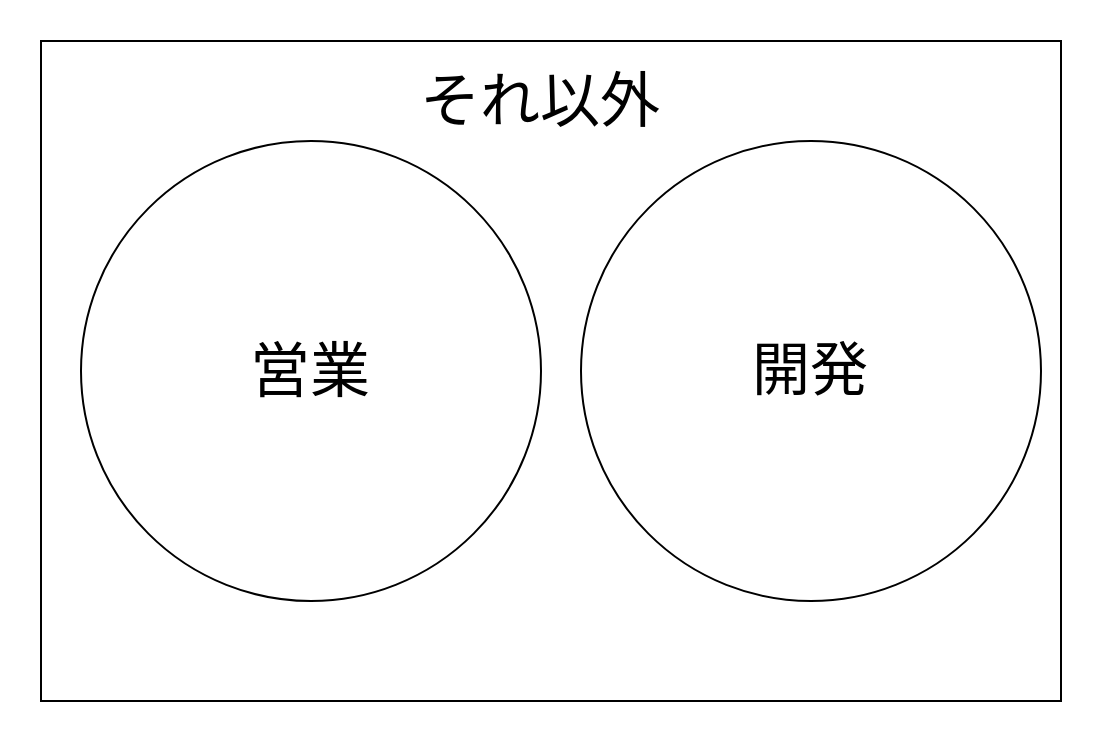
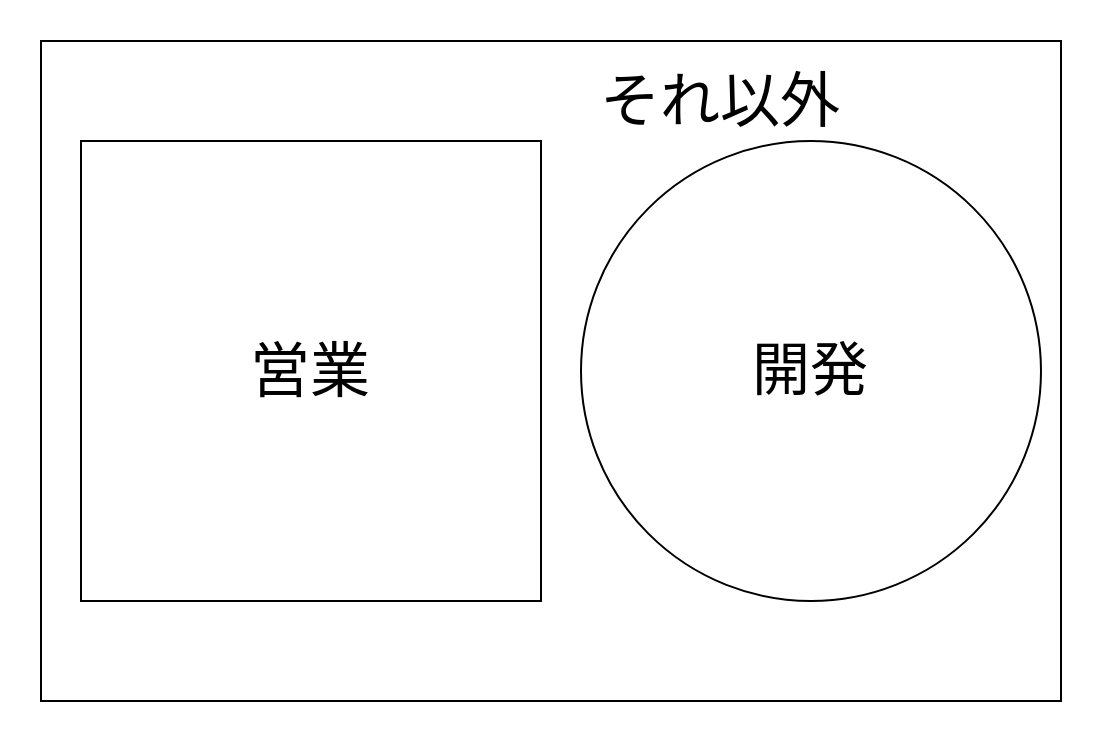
- <mxCell id="5" value="それ以外" style="text;html=1;strokeColor=none;fillColor=none;align=center;verticalAlign=middle;whiteSpace=wrap;rounded=0;fontSize=30;" vertex="1" parent="1"><mxGeometry x="170" y="40" width="200" height="20" as="geometry" /></mxCell>
+ <mxCell id="5" value="それ以外" style="text;html=1;strokeColor=none;fillColor=none;align=center;verticalAlign=middle;whiteSpace=wrap;rounded=0;fontSize=30;" vertex="1" parent="1"><mxGeometry x="260" y="40" width="200" height="20" as="geometry" /></mxCell>
- <mxCell id="3" value="営業" style="ellipse;whiteSpace=wrap;html=1;aspect=fixed;fontSize=30;" vertex="1" parent="1"><mxGeometry x="40" y="70" width="230" height="230" as="geometry" /></mxCell>
+ <mxCell id="3" value="営業" style="whiteSpace=wrap;html=1;aspect=fixed;fontSize=30;rounded=0;" vertex="1" parent="1"><mxGeometry x="40" y="70" width="230" height="230" as="geometry" /></mxCell>
